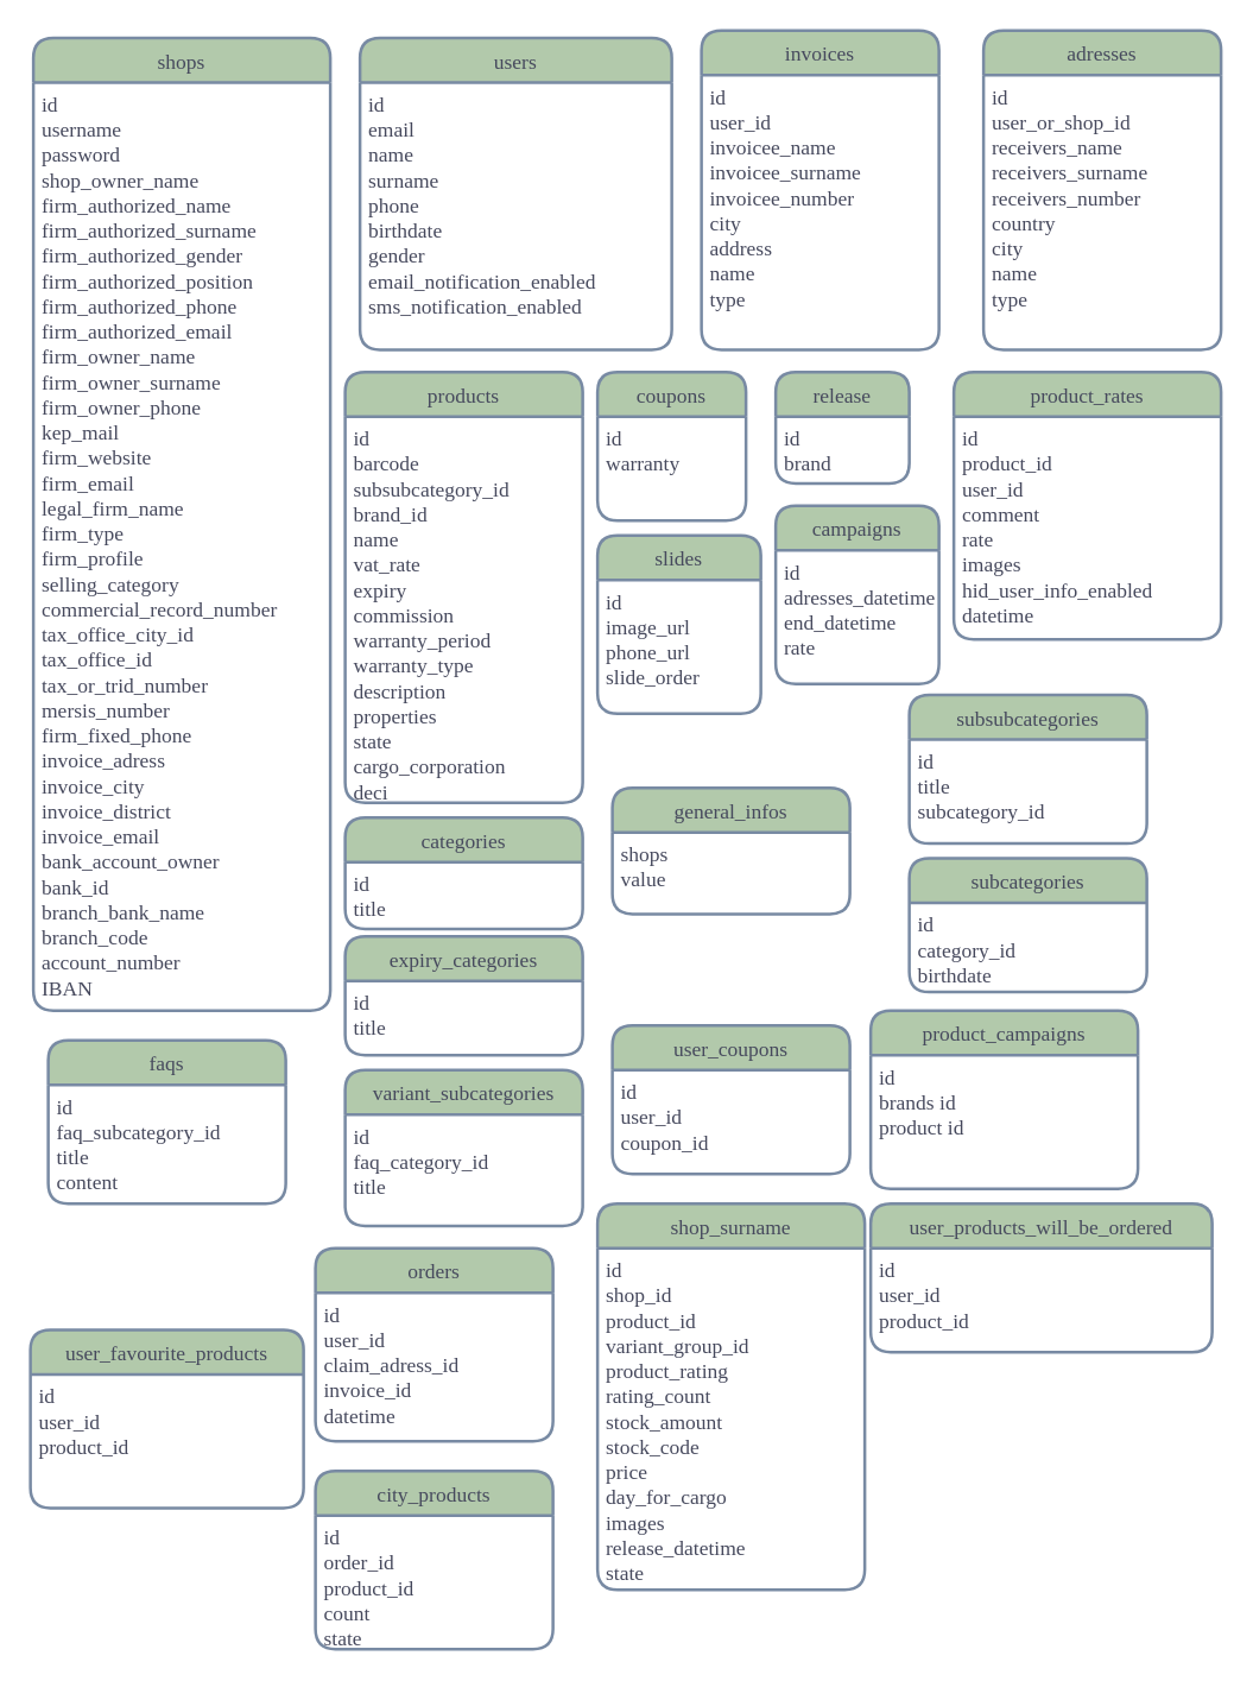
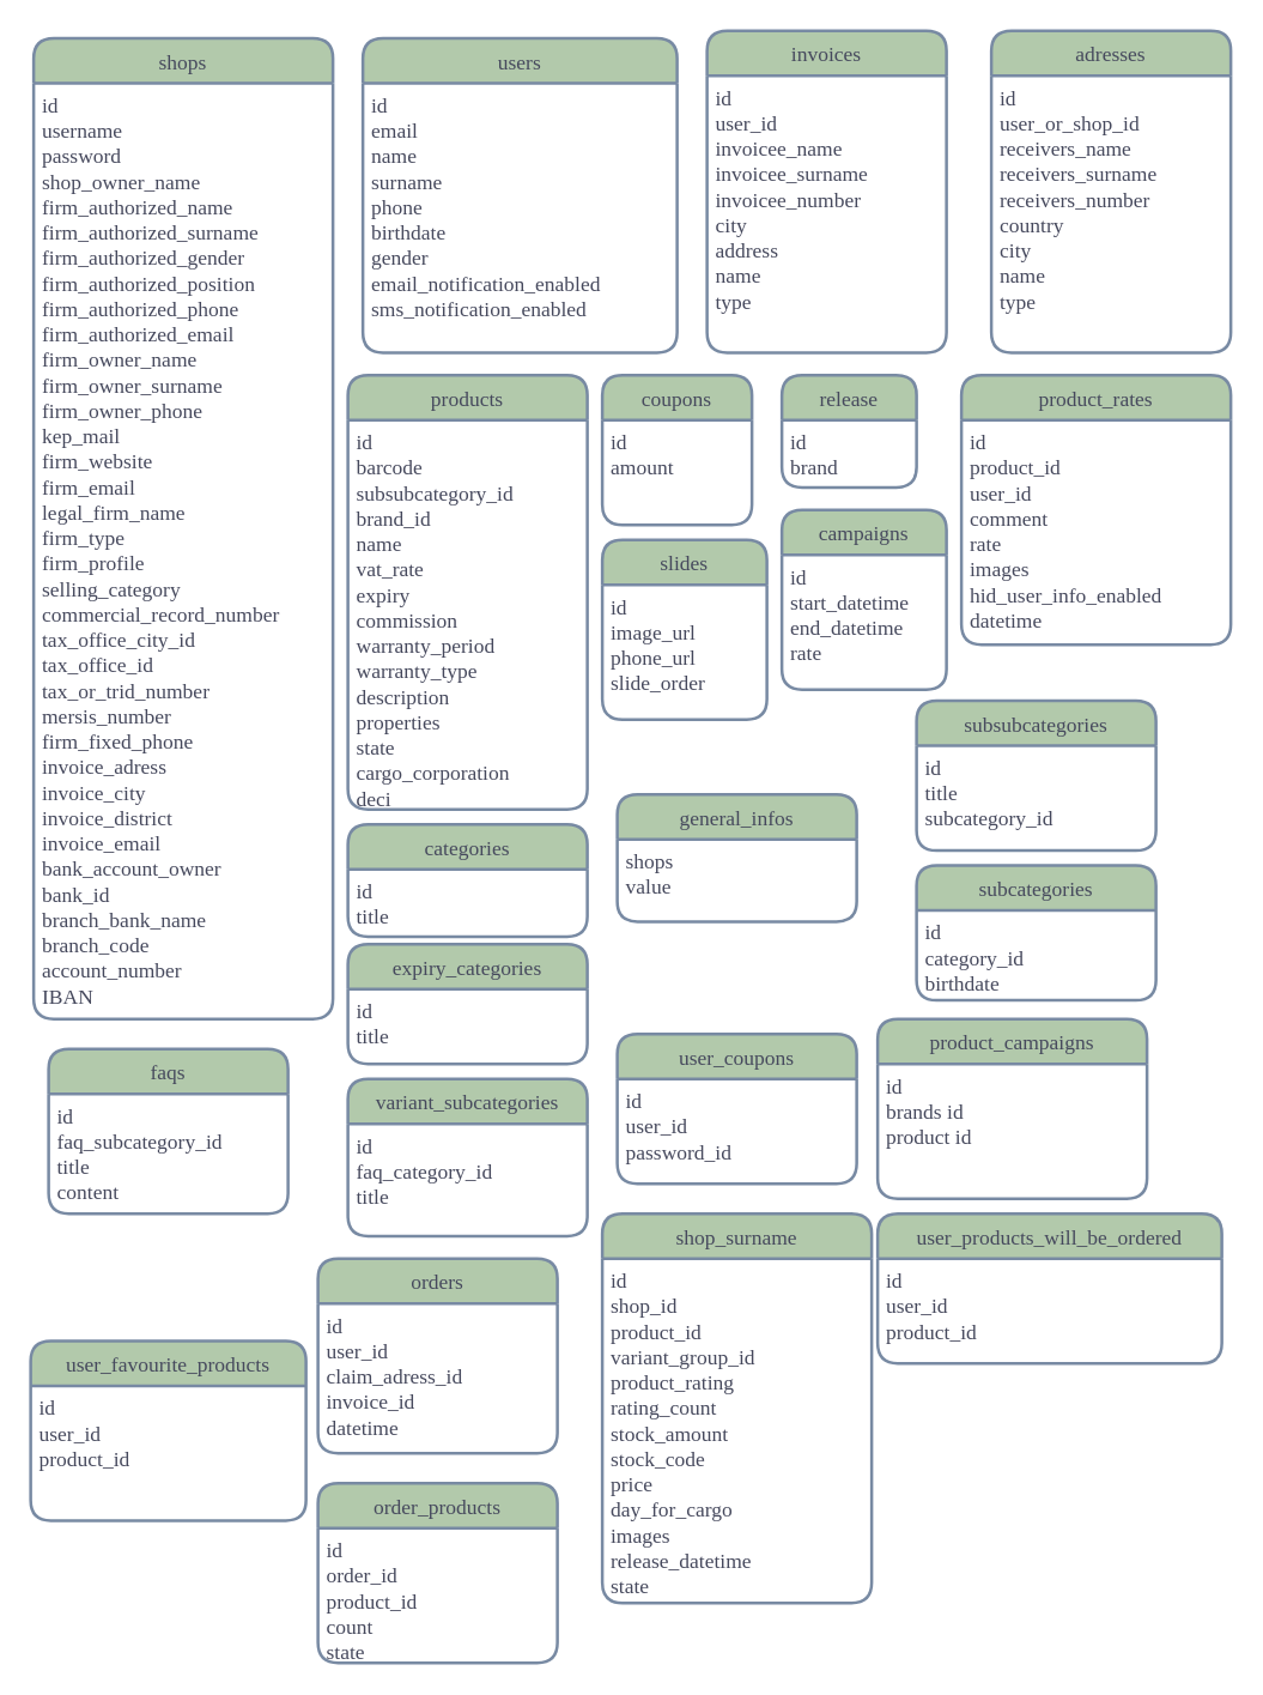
- <mxCell id="25" value="id&#10;warranty" style="align=left;strokeColor=none;fillColor=none;spacingLeft=4;fontSize=14;verticalAlign=top;resizable=0;rotatable=0;part=1;fontColor=#46495D;rounded=1;fontFamily=Verdana;" parent="24" vertex="1"><mxGeometry y="30" width="100" height="70" as="geometry" /></mxCell>
+ <mxCell id="25" value="id&#10;amount" style="align=left;strokeColor=none;fillColor=none;spacingLeft=4;fontSize=14;verticalAlign=top;resizable=0;rotatable=0;part=1;fontColor=#46495D;rounded=1;fontFamily=Verdana;" parent="24" vertex="1"><mxGeometry y="30" width="100" height="70" as="geometry" /></mxCell>
- <mxCell id="36" value="id&#10;adresses_datetime&#10;end_datetime&#10;rate" style="align=left;strokeColor=none;fillColor=none;spacingLeft=4;fontSize=14;verticalAlign=top;resizable=0;rotatable=0;part=1;fontColor=#46495D;rounded=1;fontFamily=Verdana;" parent="35" vertex="1"><mxGeometry y="30" width="110" height="90" as="geometry" /></mxCell>
+ <mxCell id="36" value="id&#10;start_datetime&#10;end_datetime&#10;rate" style="align=left;strokeColor=none;fillColor=none;spacingLeft=4;fontSize=14;verticalAlign=top;resizable=0;rotatable=0;part=1;fontColor=#46495D;rounded=1;fontFamily=Verdana;" parent="35" vertex="1"><mxGeometry y="30" width="110" height="90" as="geometry" /></mxCell>
- <mxCell id="18" value="id&#10;user_id&#10;coupon_id" style="align=left;strokeColor=none;fillColor=none;spacingLeft=4;fontSize=14;verticalAlign=top;resizable=0;rotatable=0;part=1;fontColor=#46495D;rounded=1;fontFamily=Verdana;" parent="17" vertex="1"><mxGeometry y="30" width="160" height="70" as="geometry" /></mxCell>
+ <mxCell id="18" value="id&#10;user_id&#10;password_id" style="align=left;strokeColor=none;fillColor=none;spacingLeft=4;fontSize=14;verticalAlign=top;resizable=0;rotatable=0;part=1;fontColor=#46495D;rounded=1;fontFamily=Verdana;" parent="17" vertex="1"><mxGeometry y="30" width="160" height="70" as="geometry" /></mxCell>
- <mxCell id="60" value="city_products" style="swimlane;childLayout=stackLayout;horizontal=1;startSize=30;horizontalStack=0;fontSize=14;fontStyle=0;strokeWidth=2;resizeParent=0;resizeLast=1;shadow=0;dashed=0;align=center;fillColor=#B2C9AB;strokeColor=#788AA3;fontColor=#46495D;rounded=1;fontFamily=Verdana;" parent="1" vertex="1"><mxGeometry x="212" y="990" width="160" height="120" as="geometry" /></mxCell>
+ <mxCell id="60" value="order_products" style="swimlane;childLayout=stackLayout;horizontal=1;startSize=30;horizontalStack=0;fontSize=14;fontStyle=0;strokeWidth=2;resizeParent=0;resizeLast=1;shadow=0;dashed=0;align=center;fillColor=#B2C9AB;strokeColor=#788AA3;fontColor=#46495D;rounded=1;fontFamily=Verdana;" parent="1" vertex="1"><mxGeometry x="212" y="990" width="160" height="120" as="geometry" /></mxCell>
